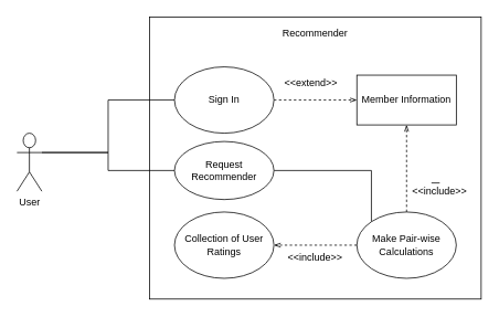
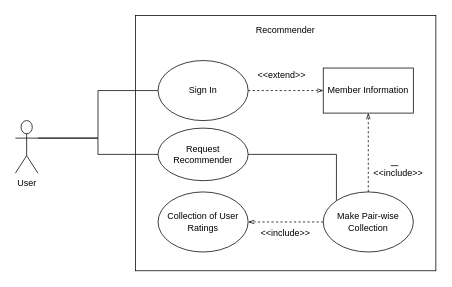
- <mxCell id="11" value="Make Pair-wise Calculations" style="ellipse;whiteSpace=wrap;html=1;" parent="1" vertex="1"><mxGeometry x="430" y="255" width="120" height="80" as="geometry" /></mxCell>
+ <mxCell id="11" value="Make Pair-wise Collection" style="ellipse;whiteSpace=wrap;html=1;" parent="1" vertex="1"><mxGeometry x="430" y="255" width="120" height="80" as="geometry" /></mxCell>
